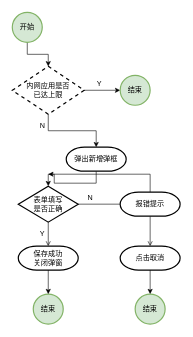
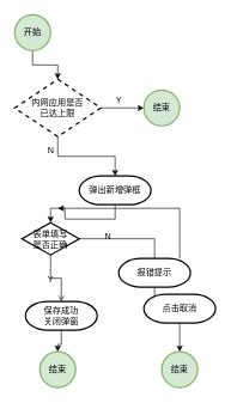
- <mxCell id="13" value="表单填写&lt;br&gt;是否正确" style="strokeWidth=2;html=1;shape=mxgraph.flowchart.decision;whiteSpace=wrap;" parent="1" vertex="1"><mxGeometry x="30" y="310" width="100" height="60" as="geometry" /></mxCell>
+ <mxCell id="13" value="表单填写&lt;br&gt;是否正确" style="strokeWidth=2;html=1;shape=mxgraph.flowchart.decision;whiteSpace=wrap;" parent="1" vertex="1"><mxGeometry x="30" y="310" width="80" height="45" as="geometry" /></mxCell>
- <mxCell id="19" value="报错提示" style="strokeWidth=2;html=1;shape=mxgraph.flowchart.terminator;whiteSpace=wrap;" parent="1" vertex="1"><mxGeometry x="200" y="320" width="100" height="40" as="geometry" /></mxCell>
+ <mxCell id="19" value="报错提示" style="strokeWidth=2;html=1;shape=mxgraph.flowchart.terminator;whiteSpace=wrap;" parent="1" vertex="1"><mxGeometry x="165" y="360" width="100" height="40" as="geometry" /></mxCell>
- <mxCell id="15" value="保存成功&lt;br&gt;关闭弹窗" style="strokeWidth=2;html=1;shape=mxgraph.flowchart.terminator;whiteSpace=wrap;" parent="1" vertex="1"><mxGeometry x="30" y="410" width="100" height="40" as="geometry" /></mxCell>
+ <mxCell id="15" value="保存成功&lt;br&gt;关闭弹窗" style="strokeWidth=2;html=1;shape=mxgraph.flowchart.terminator;whiteSpace=wrap;" parent="1" vertex="1"><mxGeometry x="35" y="420" width="100" height="40" as="geometry" /></mxCell>
